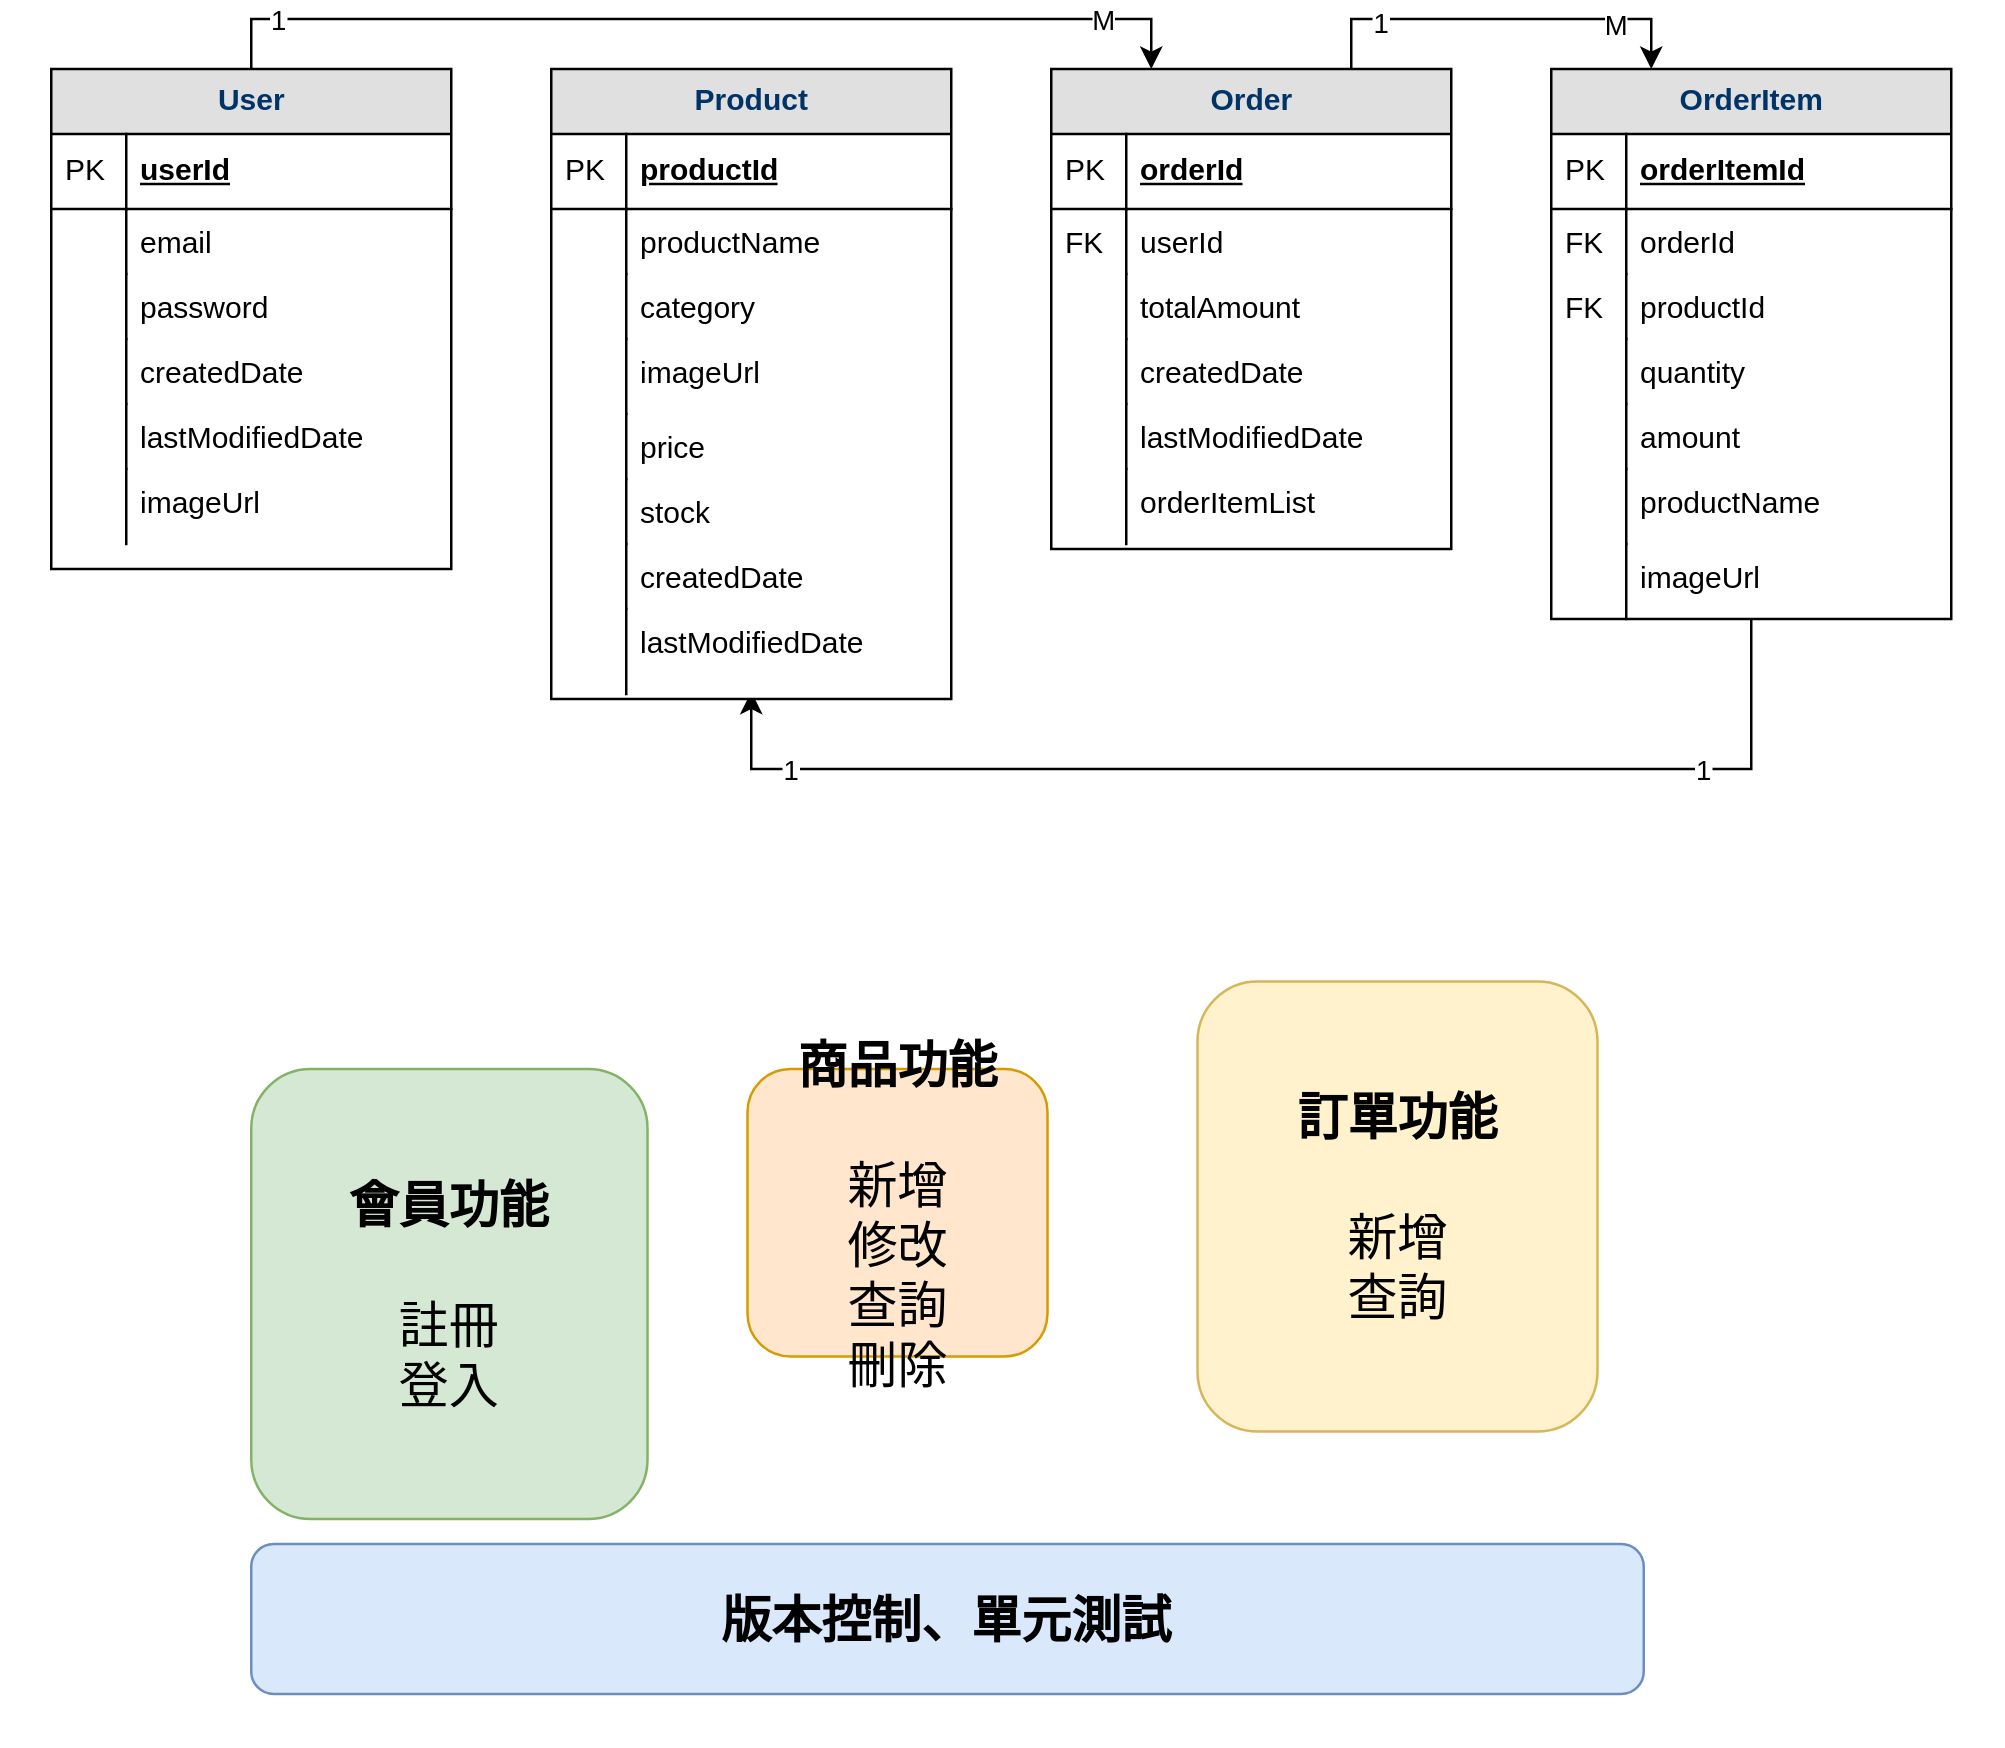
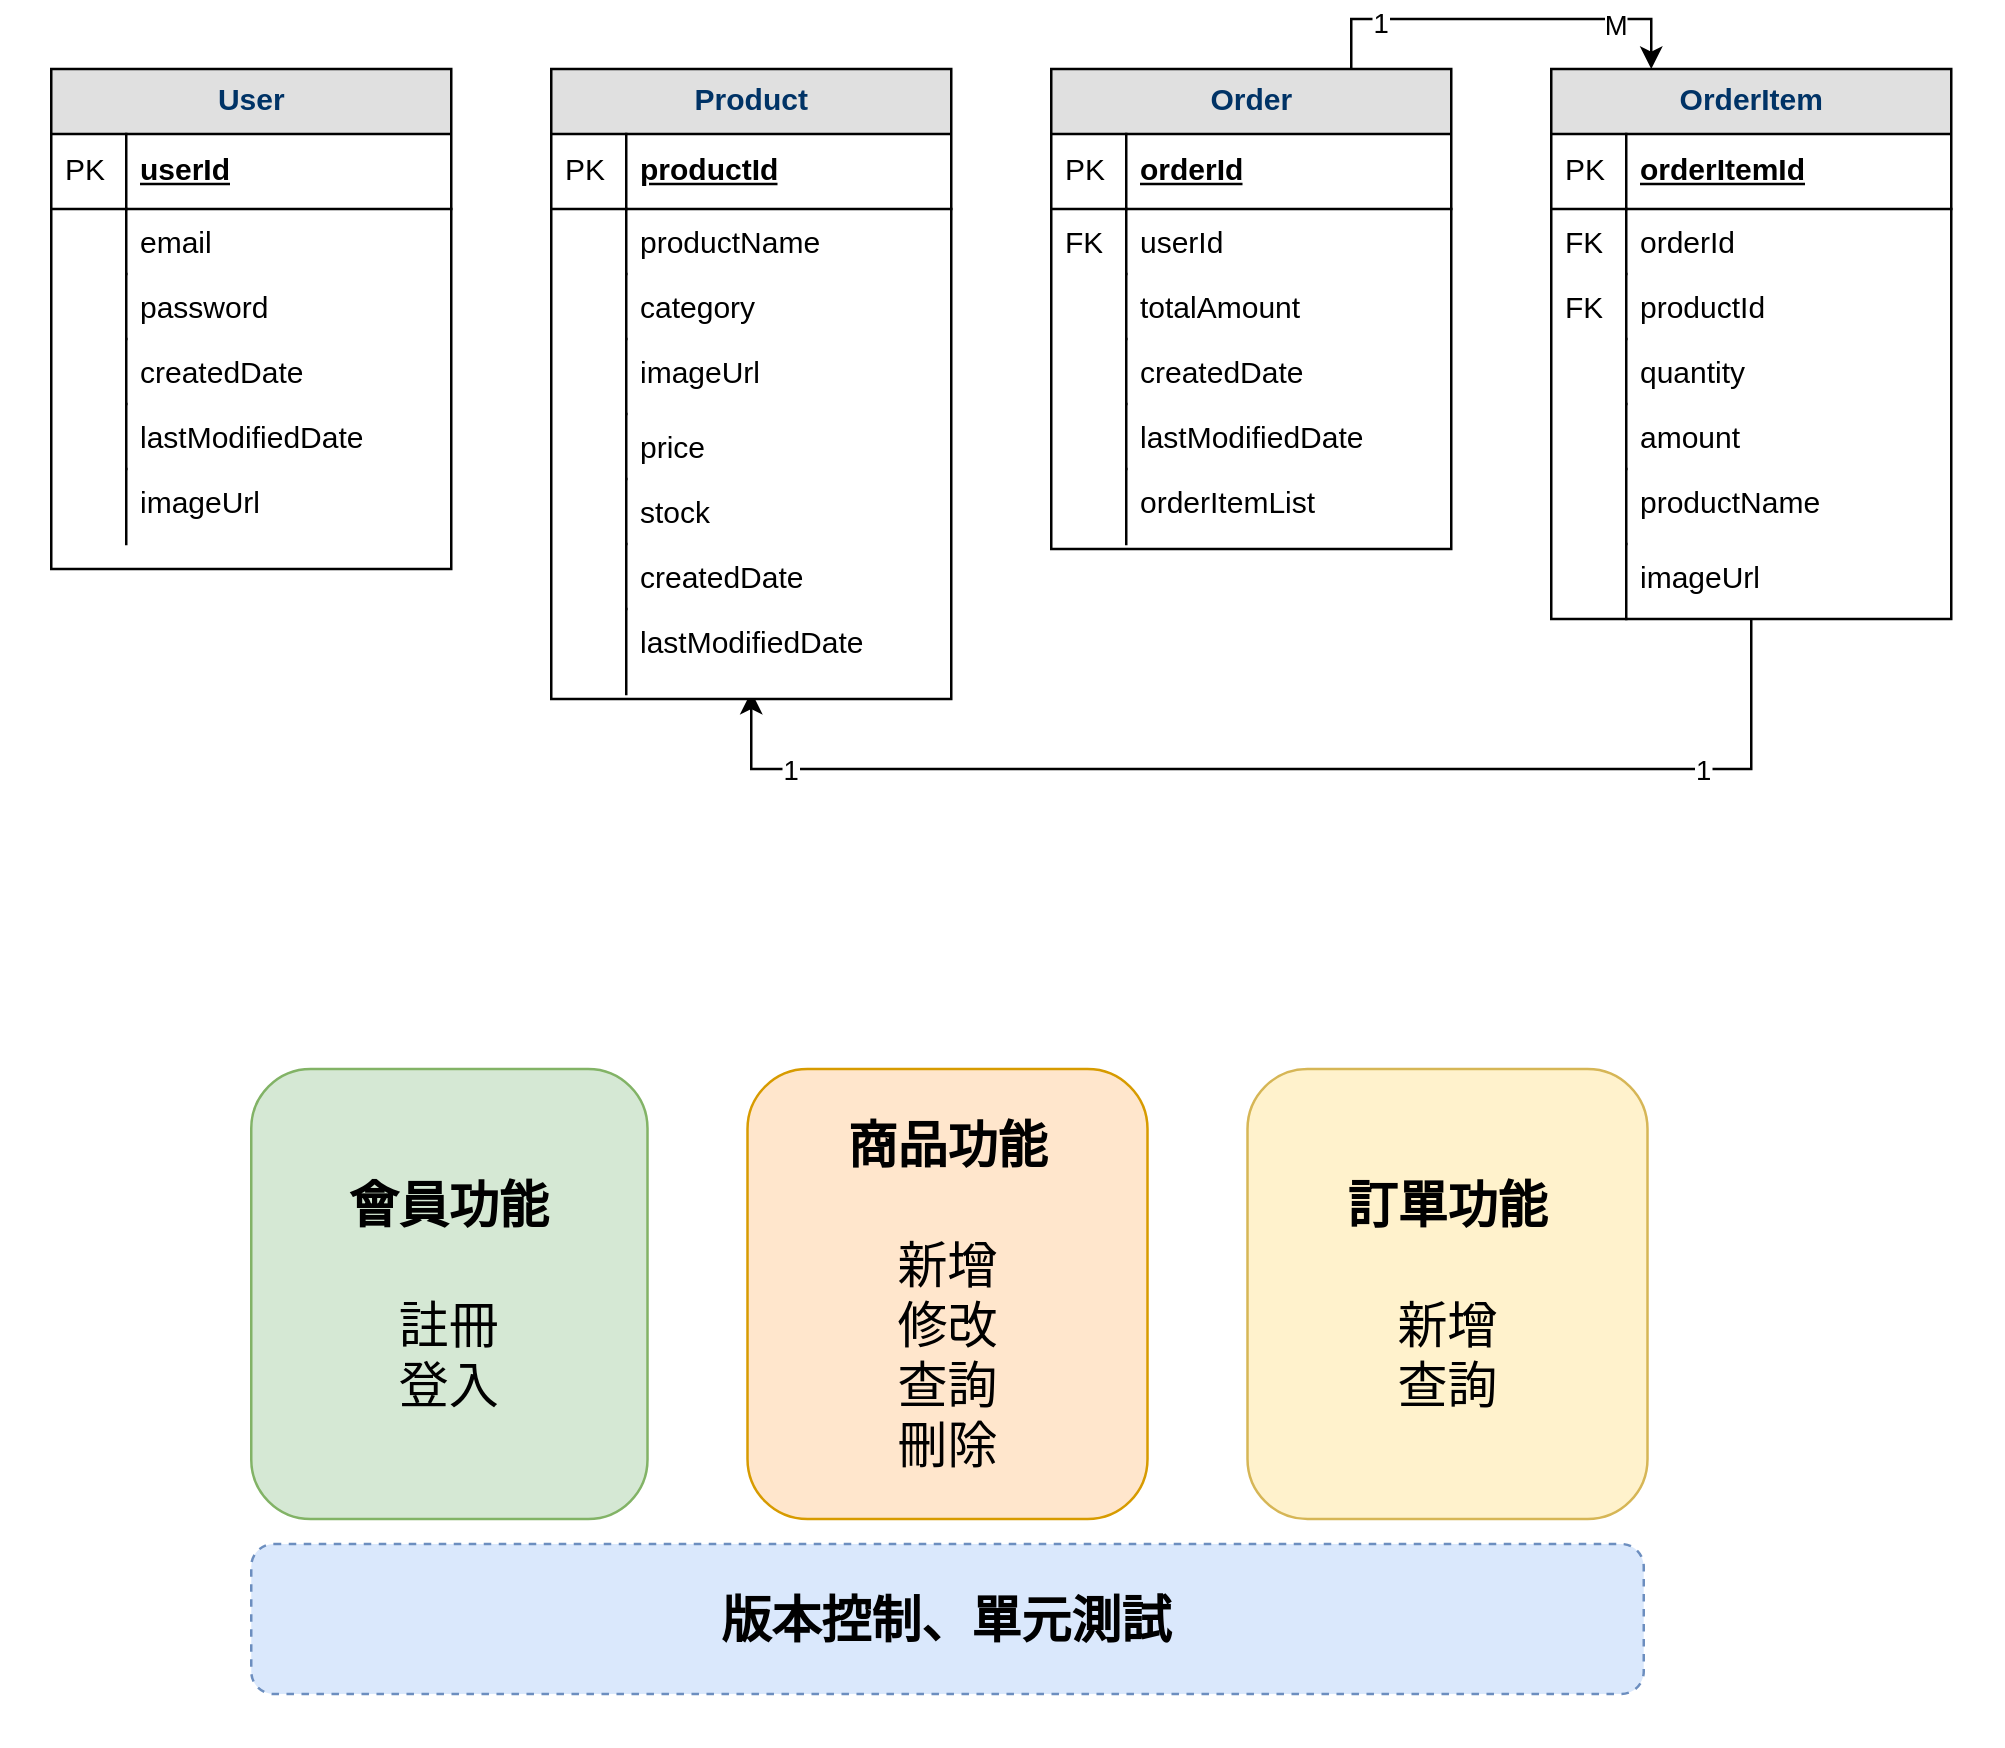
- <mxCell id="2" style="edgeStyle=orthogonalEdgeStyle;rounded=0;orthogonalLoop=1;jettySize=auto;html=1;exitX=0.5;exitY=0;exitDx=0;exitDy=0;entryX=0.25;entryY=0;entryDx=0;entryDy=0;" edge="1" parent="1" source="5" target="21"><mxGeometry relative="1" as="geometry" /></mxCell>
- <mxCell id="3" value="1" style="edgeLabel;html=1;align=center;verticalAlign=middle;resizable=0;points=[];" vertex="1" connectable="0" parent="2"><mxGeometry x="-0.85" y="-4" relative="1" as="geometry"><mxPoint y="-4" as="offset" /></mxGeometry></mxCell>
- <mxCell id="4" value="M" style="edgeLabel;html=1;align=center;verticalAlign=middle;resizable=0;points=[];" vertex="1" connectable="0" parent="2"><mxGeometry x="0.832" y="-2" relative="1" as="geometry"><mxPoint x="-6" y="-2" as="offset" /></mxGeometry></mxCell>
- <mxCell id="70" value="&lt;font style=&quot;font-size: 20px;&quot;&gt;&lt;b&gt;訂單功能&lt;/b&gt;&lt;br&gt;&lt;br&gt;新增&lt;br&gt;查詢&lt;br&gt;&lt;/font&gt;" style="rounded=1;whiteSpace=wrap;html=1;fillColor=#fff2cc;strokeColor=#d6b656;" vertex="1" parent="1"><mxGeometry x="478.5" y="385" width="160" height="180" as="geometry" /></mxCell>
+ <mxCell id="70" value="&lt;font style=&quot;font-size: 20px;&quot;&gt;&lt;b&gt;訂單功能&lt;/b&gt;&lt;br&gt;&lt;br&gt;新增&lt;br&gt;查詢&lt;br&gt;&lt;/font&gt;" style="rounded=1;whiteSpace=wrap;html=1;fillColor=#fff2cc;strokeColor=#d6b656;" vertex="1" parent="1"><mxGeometry x="498.5" y="420" width="160" height="180" as="geometry" /></mxCell>
- <mxCell id="72" value="&lt;font style=&quot;font-size: 20px;&quot;&gt;&lt;b&gt;商品功能&lt;/b&gt;&lt;br&gt;&lt;br&gt;新增&lt;br&gt;修改&lt;br&gt;查詢&lt;br&gt;刪除&lt;br&gt;&lt;/font&gt;" style="rounded=1;whiteSpace=wrap;html=1;fillColor=#ffe6cc;strokeColor=#d79b00;" vertex="1" parent="1"><mxGeometry x="298.5" y="420" width="120" height="115" as="geometry" /></mxCell>
+ <mxCell id="72" value="&lt;font style=&quot;font-size: 20px;&quot;&gt;&lt;b&gt;商品功能&lt;/b&gt;&lt;br&gt;&lt;br&gt;新增&lt;br&gt;修改&lt;br&gt;查詢&lt;br&gt;刪除&lt;br&gt;&lt;/font&gt;" style="rounded=1;whiteSpace=wrap;html=1;fillColor=#ffe6cc;strokeColor=#d79b00;" vertex="1" parent="1"><mxGeometry x="298.5" y="420" width="160" height="180" as="geometry" /></mxCell>
- <mxCell id="69" value="&lt;font style=&quot;font-size: 20px;&quot;&gt;&lt;b&gt;版本控制、單元測試&lt;/b&gt;&lt;/font&gt;" style="rounded=1;whiteSpace=wrap;html=1;fillColor=#dae8fc;strokeColor=#6c8ebf;" vertex="1" parent="1"><mxGeometry x="100" y="610" width="557" height="60" as="geometry" /></mxCell>
+ <mxCell id="69" value="&lt;font style=&quot;font-size: 20px;&quot;&gt;&lt;b&gt;版本控制、單元測試&lt;/b&gt;&lt;/font&gt;" style="rounded=1;whiteSpace=wrap;html=1;fillColor=#dae8fc;strokeColor=#6c8ebf;dashed=1;" vertex="1" parent="1"><mxGeometry x="100" y="610" width="557" height="60" as="geometry" /></mxCell>
